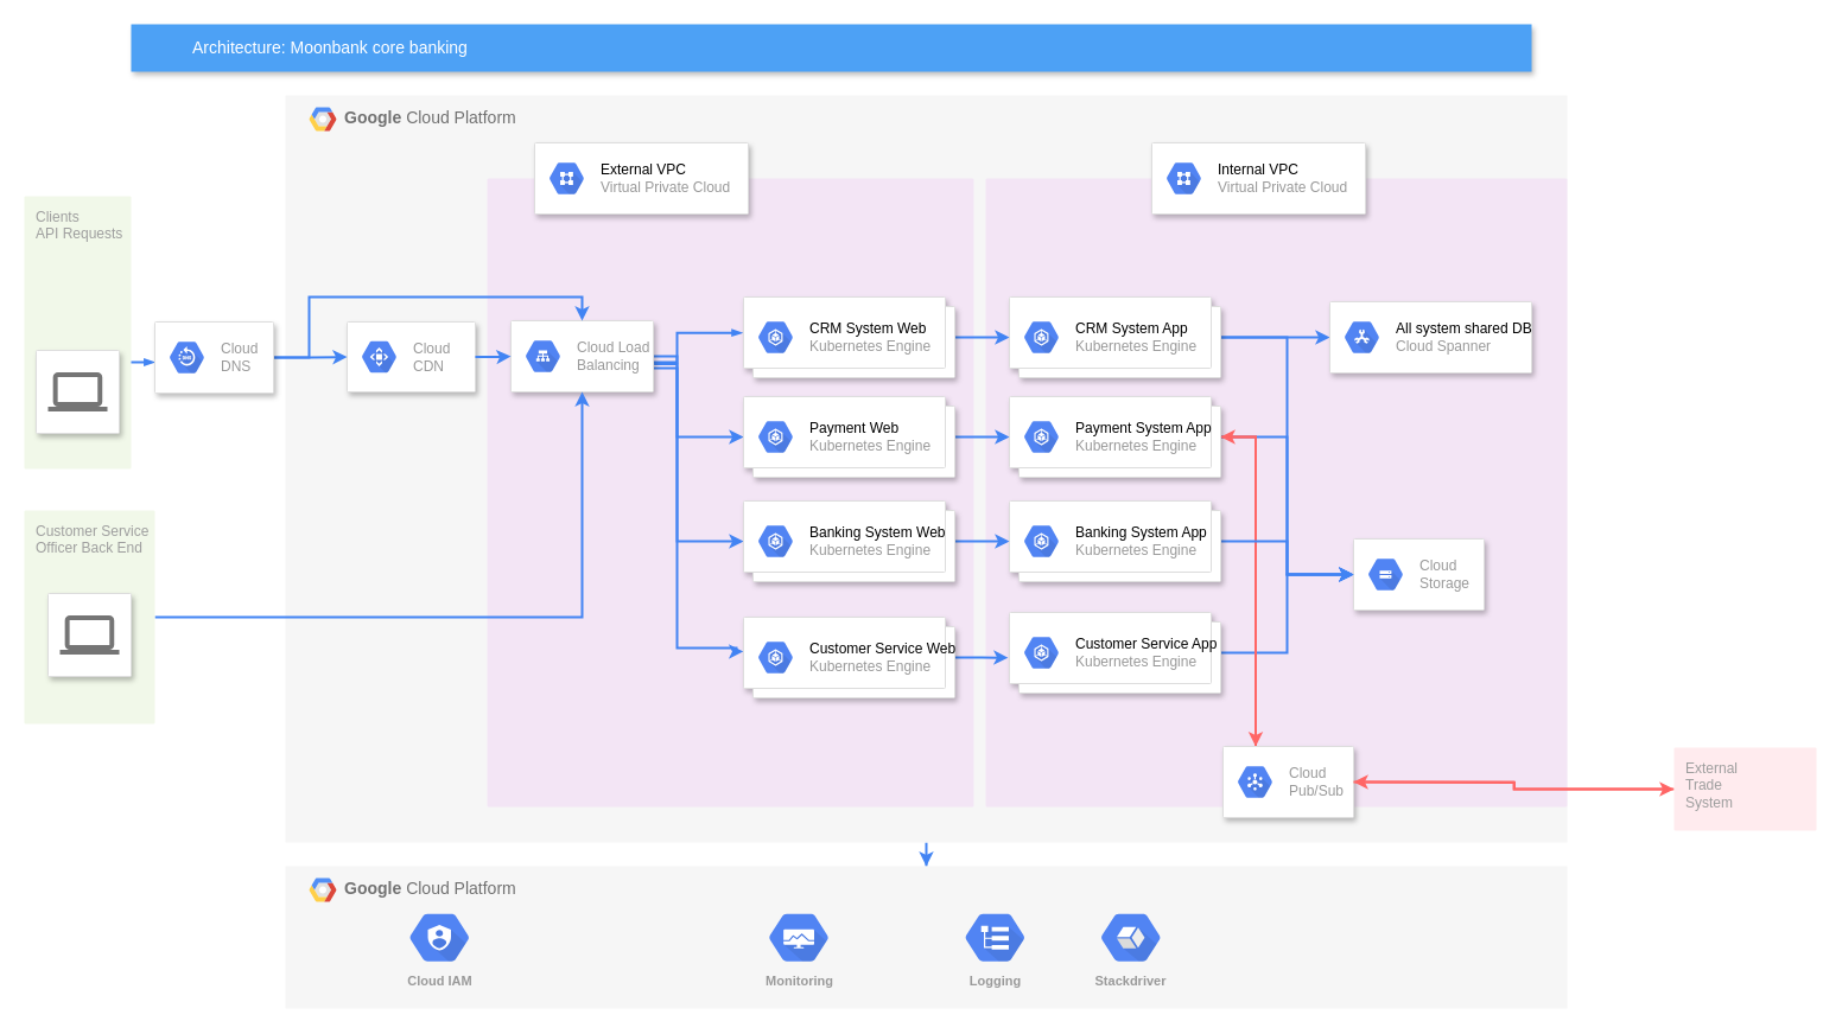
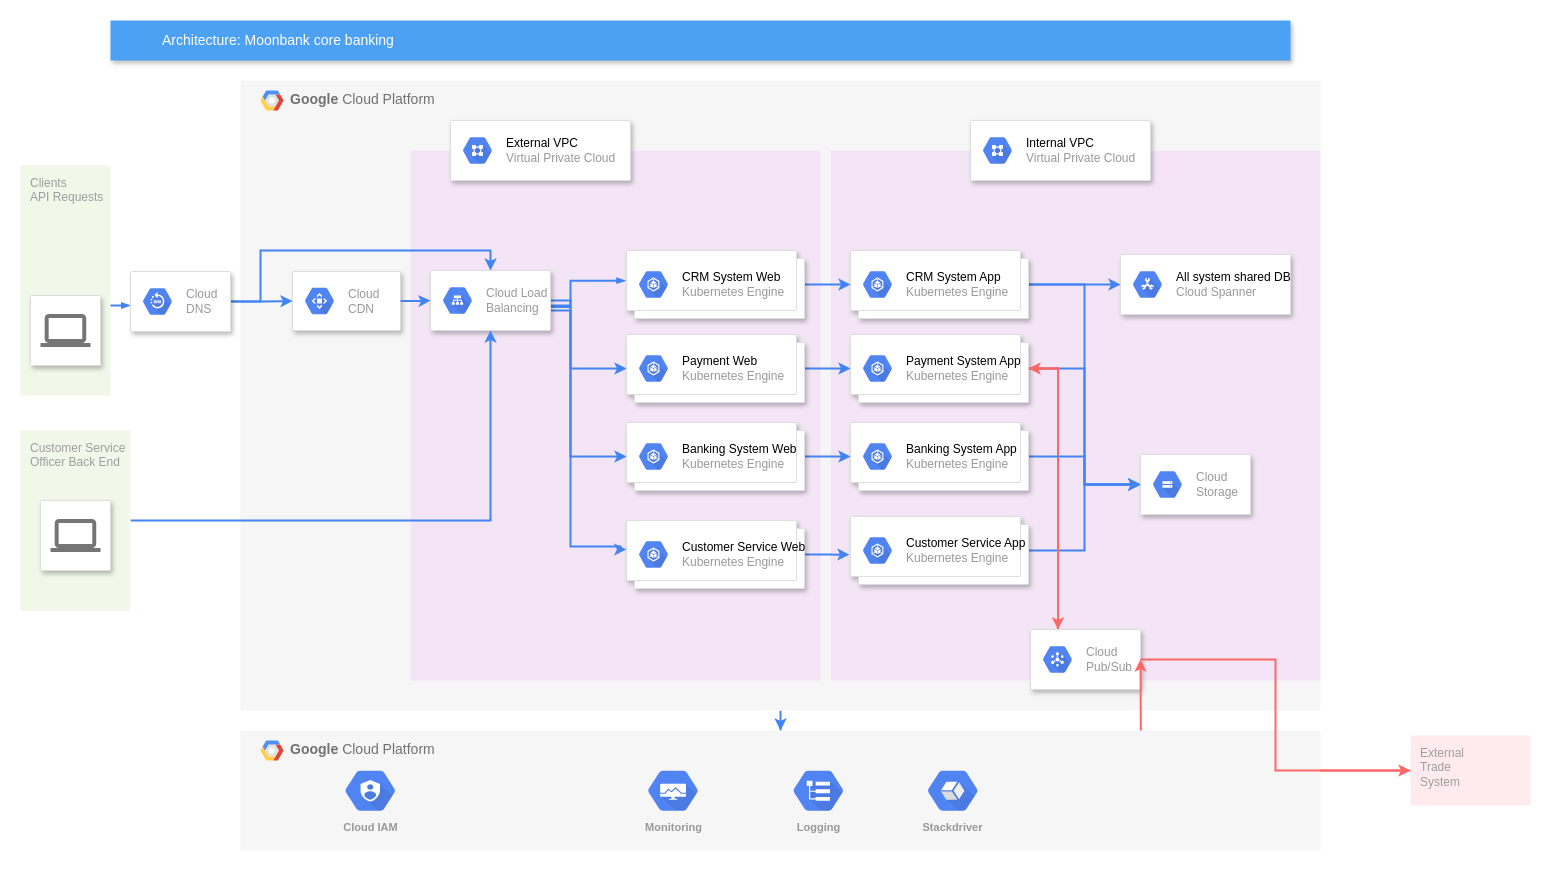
- <mxCell id="71" value="External &lt;br&gt;Trade &lt;br&gt;System" style="points=[[0,0,0],[0.25,0,0],[0.5,0,0],[0.75,0,0],[1,0,0],[1,0.25,0],[1,0.5,0],[1,0.75,0],[1,1,0],[0.75,1,0],[0.5,1,0],[0.25,1,0],[0,1,0],[0,0.75,0],[0,0.5,0],[0,0.25,0]];rounded=1;absoluteArcSize=1;arcSize=2;html=1;strokeColor=none;gradientColor=none;shadow=0;dashed=0;fontSize=12;fontColor=#9E9E9E;align=left;verticalAlign=top;spacing=10;spacingTop=-4;fillColor=#FFEBEE;" vertex="1" parent="1"><mxGeometry x="1410" y="630" width="120" height="70" as="geometry" /></mxCell>
+ <mxCell id="71" value="External &lt;br&gt;Trade &lt;br&gt;System" style="points=[[0,0,0],[0.25,0,0],[0.5,0,0],[0.75,0,0],[1,0,0],[1,0.25,0],[1,0.5,0],[1,0.75,0],[1,1,0],[0.75,1,0],[0.5,1,0],[0.25,1,0],[0,1,0],[0,0.75,0],[0,0.5,0],[0,0.25,0]];rounded=1;absoluteArcSize=1;arcSize=2;html=1;strokeColor=none;gradientColor=none;shadow=0;dashed=0;fontSize=12;fontColor=#9E9E9E;align=left;verticalAlign=top;spacing=10;spacingTop=-4;fillColor=#FFEBEE;" vertex="1" parent="1"><mxGeometry x="1410" y="735" width="120" height="70" as="geometry" /></mxCell>
- <mxCell id="56" value="Logging" style="html=1;fillColor=#5184F3;strokeColor=none;verticalAlign=top;labelPosition=center;verticalLabelPosition=bottom;align=center;spacingTop=-6;fontSize=11;fontStyle=1;fontColor=#999999;shape=mxgraph.gcp2.hexIcon;prIcon=logging" vertex="1" parent="51"><mxGeometry x="560" y="31" width="75.83" height="58.5" as="geometry" /></mxCell>
+ <mxCell id="56" value="Logging" style="html=1;fillColor=#5184F3;strokeColor=none;verticalAlign=top;labelPosition=center;verticalLabelPosition=bottom;align=center;spacingTop=-6;fontSize=11;fontStyle=1;fontColor=#999999;shape=mxgraph.gcp2.hexIcon;prIcon=logging" vertex="1" parent="51"><mxGeometry x="540" y="31" width="75.83" height="58.5" as="geometry" /></mxCell>
